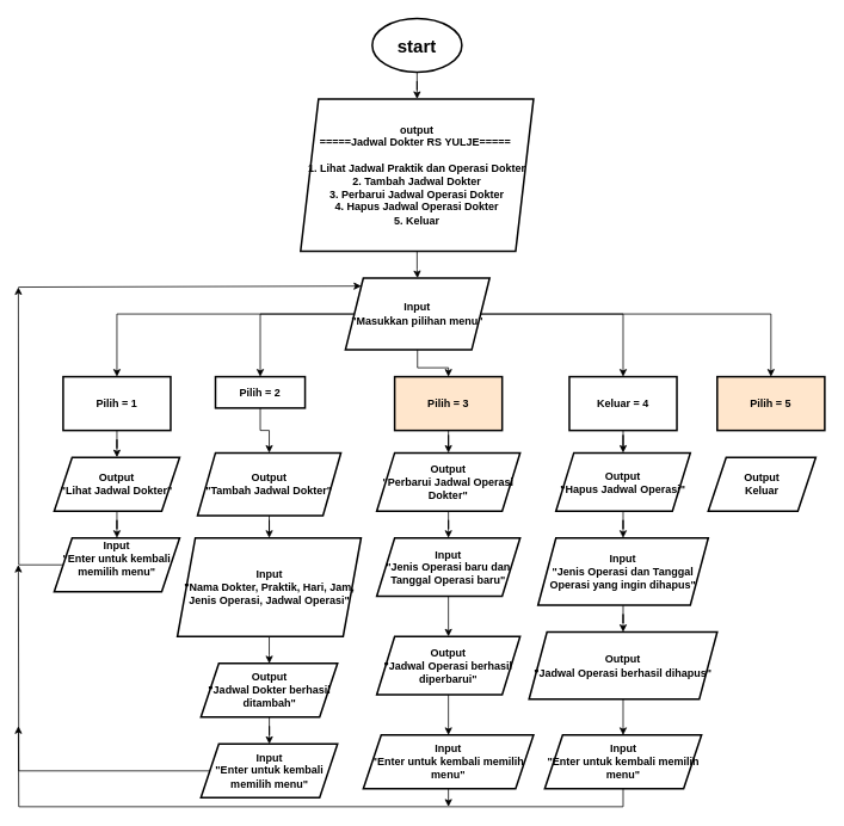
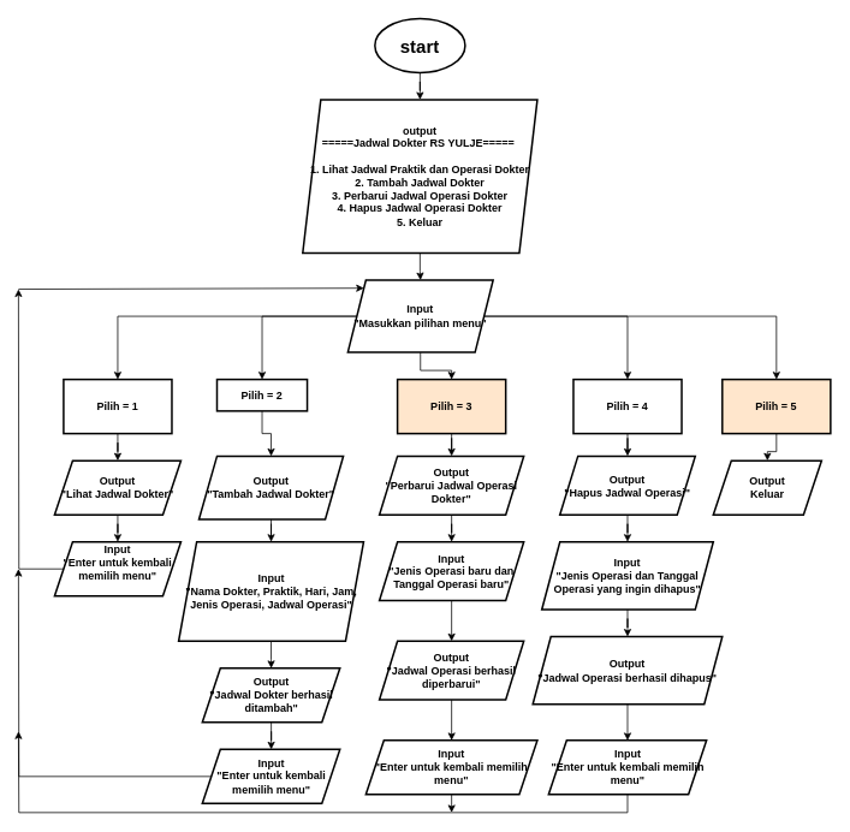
- <mxCell id="39" value="&lt;b&gt;Keluar = 4&lt;/b&gt;" style="whiteSpace=wrap;html=1;strokeWidth=2;" vertex="1" parent="1"><mxGeometry x="635" y="420" width="120" height="60" as="geometry" /></mxCell>
+ <mxCell id="39" value="&lt;b&gt;Pilih = 4&lt;/b&gt;" style="whiteSpace=wrap;html=1;strokeWidth=2;" vertex="1" parent="1"><mxGeometry x="635" y="420" width="120" height="60" as="geometry" /></mxCell>
+ <mxCell id="48" value="" style="edgeStyle=orthogonalEdgeStyle;rounded=0;orthogonalLoop=1;jettySize=auto;html=1;" edge="1" parent="1" source="49" target="50"><mxGeometry relative="1" as="geometry" /></mxCell>
